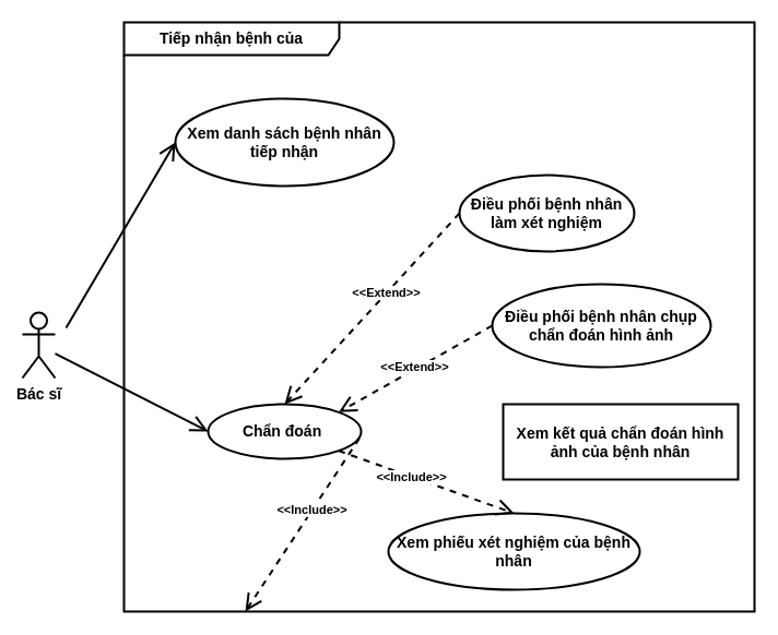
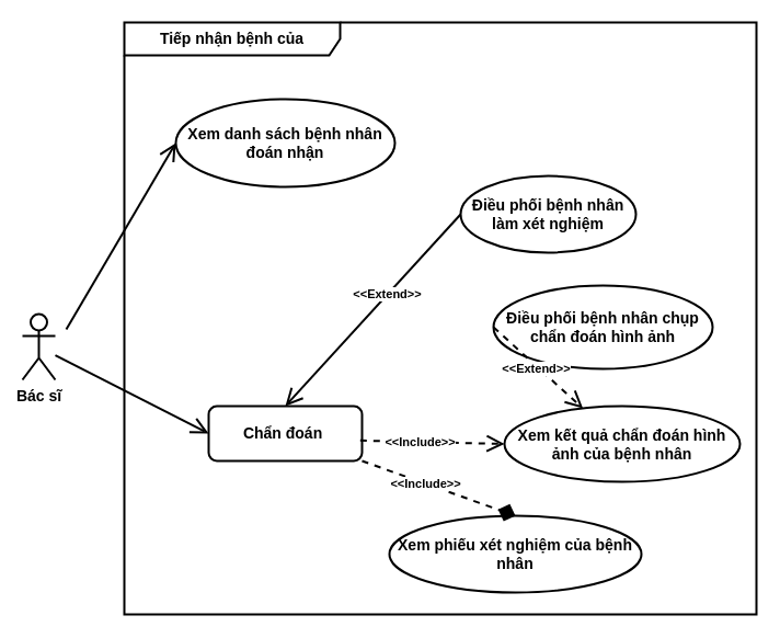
- <mxCell id="4" value="Xem danh sách bệnh nhân tiếp nhận" style="ellipse;whiteSpace=wrap;html=1;fontSize=14;fontStyle=1;labelBackgroundColor=none;strokeWidth=2;" parent="1" vertex="1"><mxGeometry x="160" y="90" width="200" height="80" as="geometry" /></mxCell>
+ <mxCell id="4" value="Xem danh sách bệnh nhân đoán nhận" style="ellipse;whiteSpace=wrap;html=1;fontSize=14;fontStyle=1;labelBackgroundColor=none;strokeWidth=2;" parent="1" vertex="1"><mxGeometry x="160" y="90" width="200" height="80" as="geometry" /></mxCell>
- <mxCell id="12" value="&lt;b&gt;&amp;lt;&amp;lt;Extend&amp;gt;&amp;gt;&lt;/b&gt;" style="endArrow=open;endSize=12;dashed=1;html=1;exitX=0;exitY=0.5;exitDx=0;exitDy=0;strokeWidth=2;entryX=0.5;entryY=0;entryDx=0;entryDy=0;" parent="1" source="11" edge="1" target="8"><mxGeometry x="-0.165" width="160" relative="1" as="geometry"><mxPoint x="350" y="180" as="sourcePoint" /><mxPoint x="380" y="230" as="targetPoint" /><mxPoint as="offset" /></mxGeometry></mxCell>
+ <mxCell id="12" value="&lt;b&gt;&amp;lt;&amp;lt;Extend&amp;gt;&amp;gt;&lt;/b&gt;" style="endArrow=open;endSize=12;dashed=0;html=1;exitX=0;exitY=0.5;exitDx=0;exitDy=0;strokeWidth=2;entryX=0.5;entryY=0;entryDx=0;entryDy=0;" parent="1" source="11" edge="1" target="8"><mxGeometry x="-0.165" width="160" relative="1" as="geometry"><mxPoint x="350" y="180" as="sourcePoint" /><mxPoint x="380" y="230" as="targetPoint" /><mxPoint as="offset" /></mxGeometry></mxCell>
- <mxCell id="13" value="&lt;b&gt;&amp;lt;&amp;lt;Extend&amp;gt;&amp;gt;&lt;/b&gt;" style="endArrow=open;endSize=12;dashed=1;html=1;exitX=0;exitY=0.5;exitDx=0;exitDy=0;entryX=1;entryY=0;entryDx=0;entryDy=0;strokeWidth=2;" parent="1" source="10" target="8" edge="1"><mxGeometry x="-0.011" y="-2" width="160" relative="1" as="geometry"><mxPoint x="510" y="205" as="sourcePoint" /><mxPoint x="390" y="240" as="targetPoint" /><mxPoint as="offset" /></mxGeometry></mxCell>
+ <mxCell id="13" value="&lt;b&gt;&amp;lt;&amp;lt;Extend&amp;gt;&amp;gt;&lt;/b&gt;" style="endArrow=open;endSize=12;dashed=1;html=1;exitX=0;exitY=0.5;exitDx=0;exitDy=0;strokeWidth=2;" parent="1" source="10" target="7" edge="1"><mxGeometry x="-0.011" y="-2" width="160" relative="1" as="geometry"><mxPoint x="510" y="205" as="sourcePoint" /><mxPoint x="390" y="240" as="targetPoint" /><mxPoint as="offset" /></mxGeometry></mxCell>
- <mxCell id="8" value="&lt;b&gt;Chẩn đoán&amp;nbsp;&lt;/b&gt;" style="ellipse;whiteSpace=wrap;html=1;labelBackgroundColor=none;fontSize=14;strokeWidth=2;" parent="1" vertex="1"><mxGeometry x="190" y="370" width="140" height="50" as="geometry" /></mxCell>
+ <mxCell id="8" value="&lt;b&gt;Chẩn đoán&amp;nbsp;&lt;/b&gt;" style="whiteSpace=wrap;html=1;labelBackgroundColor=none;fontSize=14;strokeWidth=2;rounded=1;" parent="1" vertex="1"><mxGeometry x="190" y="370" width="140" height="50" as="geometry" /></mxCell>
- <mxCell id="7" value="Xem kết quả chẩn đoán hình ảnh của bệnh nhân" style="whiteSpace=wrap;html=1;fontSize=14;fontStyle=1;labelBackgroundColor=none;strokeWidth=2;rounded=0;" parent="1" vertex="1"><mxGeometry x="460" y="370" width="215" height="69" as="geometry" /></mxCell>
+ <mxCell id="7" value="Xem kết quả chẩn đoán hình ảnh của bệnh nhân" style="ellipse;whiteSpace=wrap;html=1;fontSize=14;fontStyle=1;labelBackgroundColor=none;strokeWidth=2;" parent="1" vertex="1"><mxGeometry x="460" y="370" width="215" height="69" as="geometry" /></mxCell>
- <mxCell id="15" value="&lt;b&gt;&amp;lt;&amp;lt;Include&amp;gt;&amp;gt;&lt;/b&gt;" style="endArrow=open;endSize=12;dashed=1;html=1;exitX=1;exitY=1;exitDx=0;exitDy=0;strokeWidth=2;entryX=0.5;entryY=0;entryDx=0;entryDy=0;" edge="1" parent="1" source="8" target="5"><mxGeometry x="-0.165" width="160" relative="1" as="geometry"><mxPoint x="380" y="225" as="sourcePoint" /><mxPoint x="280" y="390" as="targetPoint" /><mxPoint as="offset" /></mxGeometry></mxCell>
+ <mxCell id="15" value="&lt;b&gt;&amp;lt;&amp;lt;Include&amp;gt;&amp;gt;&lt;/b&gt;" style="endArrow=diamond;endSize=12;dashed=1;html=1;exitX=1;exitY=1;exitDx=0;exitDy=0;strokeWidth=2;entryX=0.5;entryY=0;entryDx=0;entryDy=0;" edge="1" parent="1" source="8" target="5"><mxGeometry x="-0.165" width="160" relative="1" as="geometry"><mxPoint x="380" y="225" as="sourcePoint" /><mxPoint x="280" y="390" as="targetPoint" /><mxPoint as="offset" /></mxGeometry></mxCell>
- <mxCell id="14" value="&lt;b&gt;&amp;lt;&amp;lt;Include&amp;gt;&amp;gt;&lt;/b&gt;" style="endArrow=open;endSize=12;dashed=1;html=1;exitX=0.988;exitY=0.627;exitDx=0;exitDy=0;strokeWidth=2;exitPerimeter=0;" edge="1" parent="1" source="8" target="2"><mxGeometry x="-0.165" width="160" relative="1" as="geometry"><mxPoint x="370" y="215" as="sourcePoint" /><mxPoint x="270" y="380" as="targetPoint" /><mxPoint as="offset" /></mxGeometry></mxCell>
+ <mxCell id="14" value="&lt;b&gt;&amp;lt;&amp;lt;Include&amp;gt;&amp;gt;&lt;/b&gt;" style="endArrow=open;endSize=12;dashed=1;html=1;exitX=0.988;exitY=0.627;exitDx=0;exitDy=0;strokeWidth=2;entryX=0;entryY=0.5;entryDx=0;entryDy=0;exitPerimeter=0;" edge="1" parent="1" source="8" target="7"><mxGeometry x="-0.165" width="160" relative="1" as="geometry"><mxPoint x="370" y="215" as="sourcePoint" /><mxPoint x="270" y="380" as="targetPoint" /><mxPoint as="offset" /></mxGeometry></mxCell>
